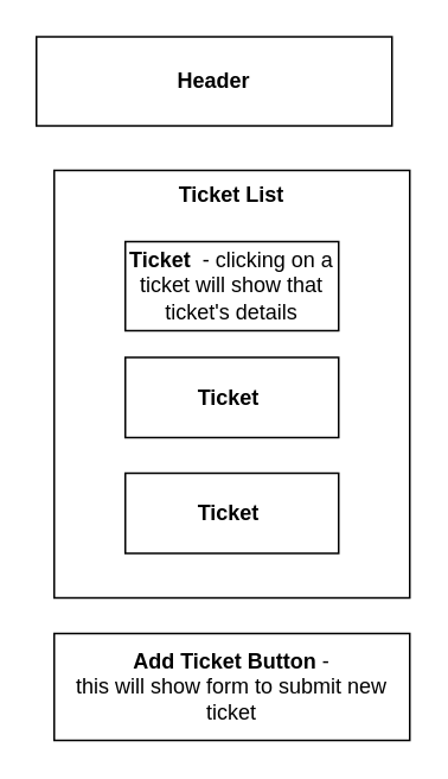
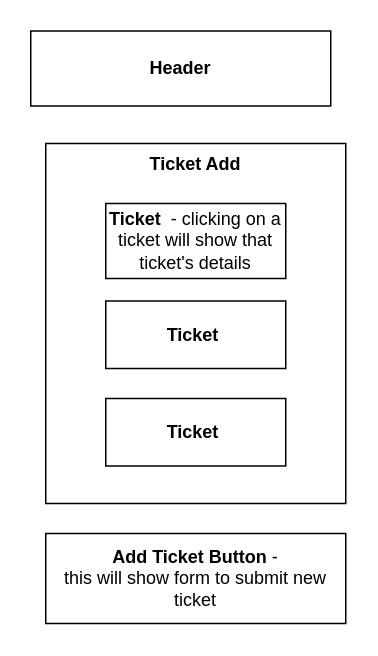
- <mxCell id="3" value="&lt;b&gt;Ticket List&lt;/b&gt;" style="rounded=0;whiteSpace=wrap;html=1;align=center;verticalAlign=top;" vertex="1" parent="1"><mxGeometry x="30" y="95" width="200" height="240" as="geometry" /></mxCell>
+ <mxCell id="3" value="&lt;b&gt;Ticket Add&lt;/b&gt;" style="rounded=0;whiteSpace=wrap;html=1;align=center;verticalAlign=top;" vertex="1" parent="1"><mxGeometry x="30" y="95" width="200" height="240" as="geometry" /></mxCell>
